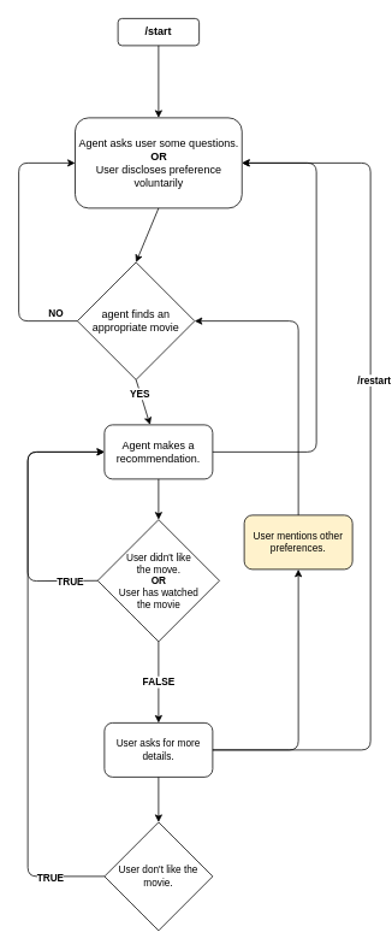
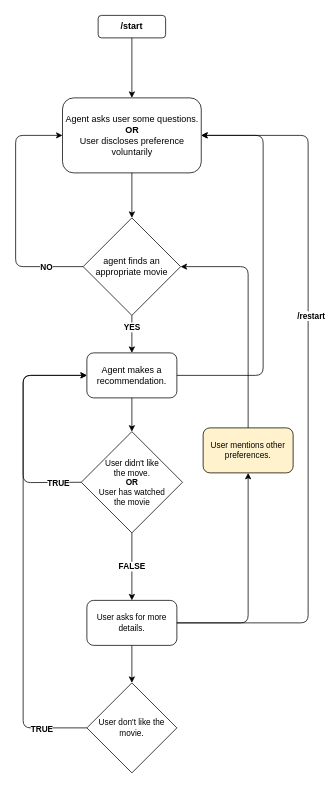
- <mxCell id="5" value="agent finds an appropriate movie" style="rhombus;whiteSpace=wrap;html=1;" vertex="1" parent="1"><mxGeometry x="85" y="290" width="130" height="130" as="geometry" /></mxCell>
+ <mxCell id="5" value="agent finds an appropriate movie" style="rhombus;whiteSpace=wrap;html=1;" vertex="1" parent="1"><mxGeometry x="110" y="290" width="130" height="130" as="geometry" /></mxCell>
